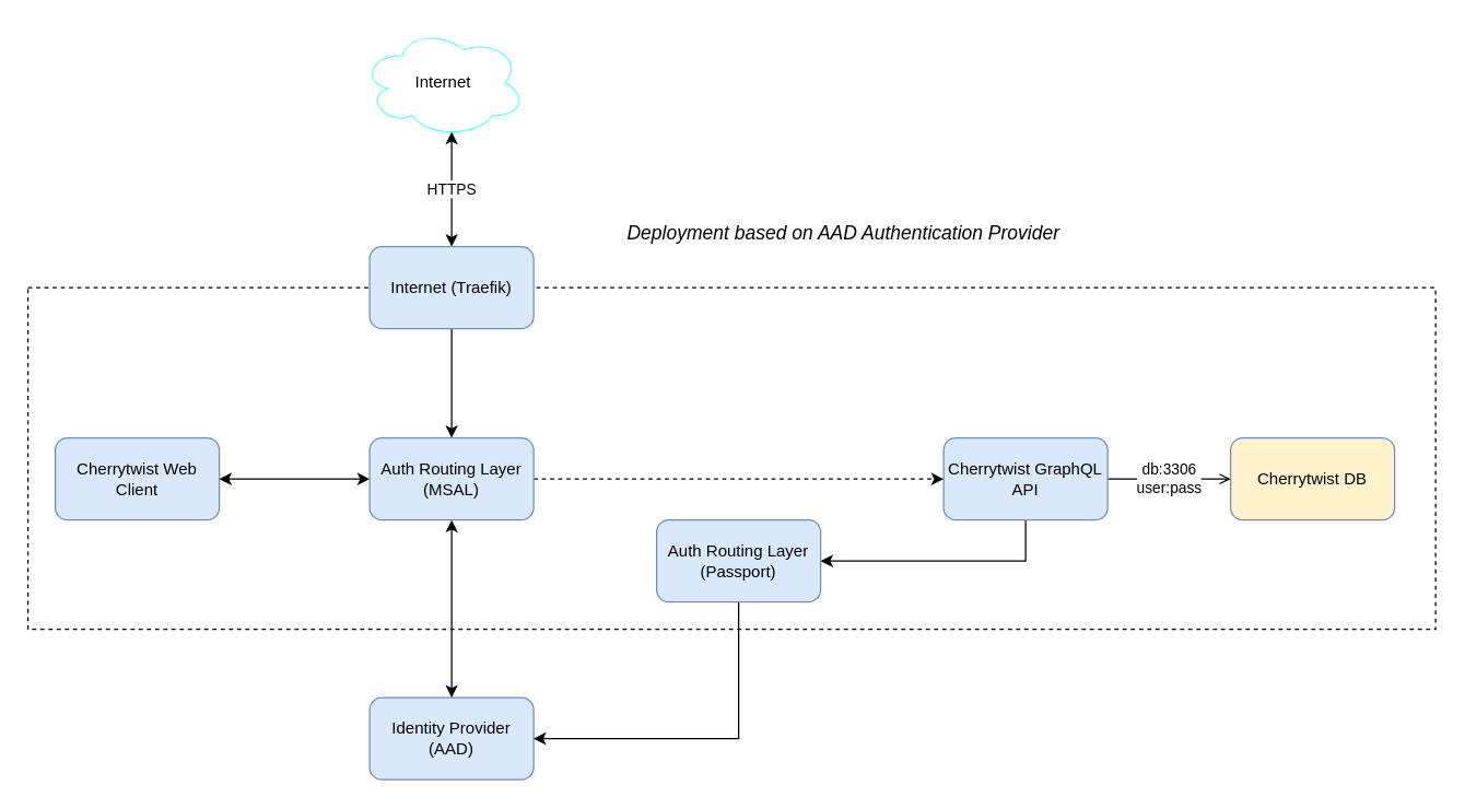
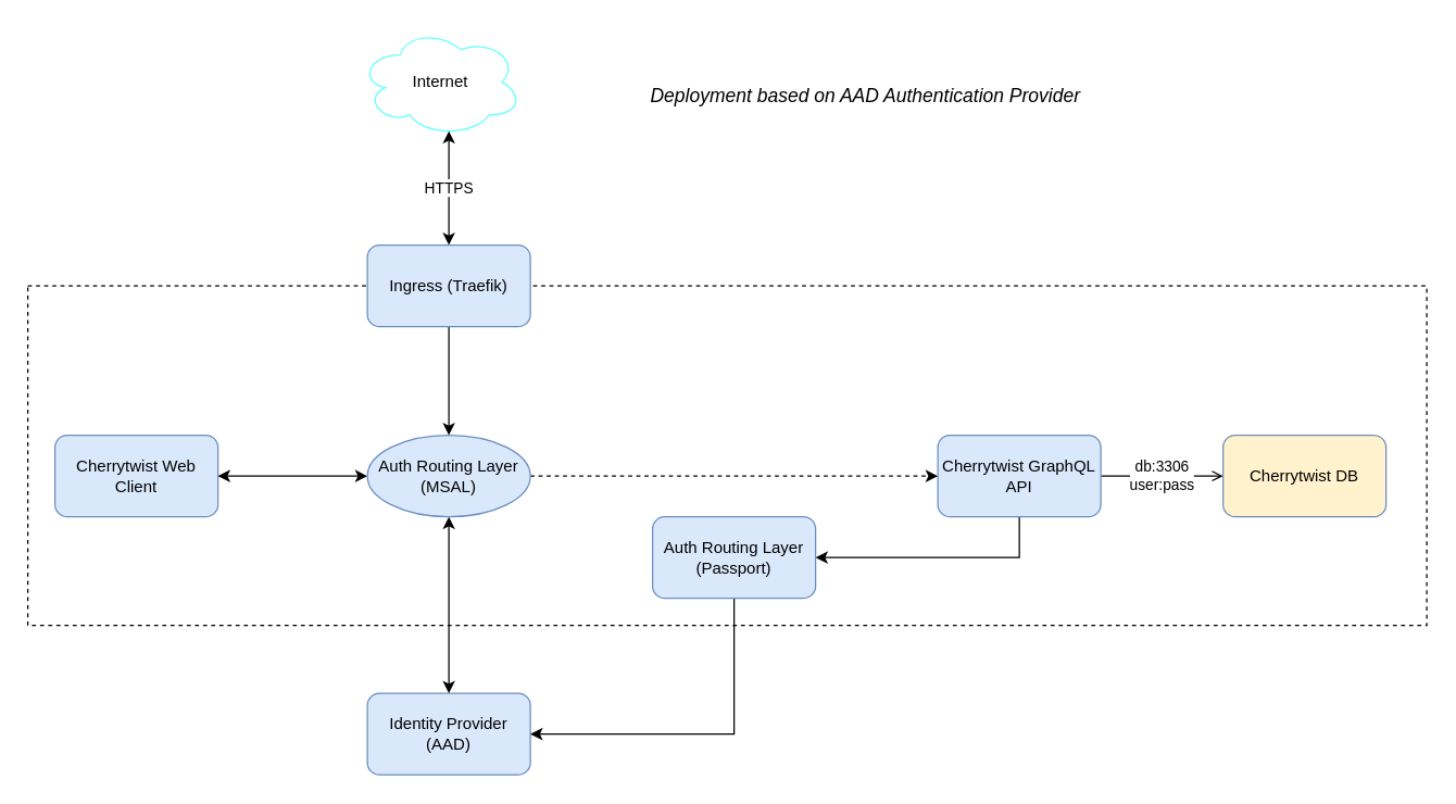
- <mxCell id="19" value="Deployment based on AAD Authentication Provider" style="text;html=1;strokeColor=none;fillColor=none;align=center;verticalAlign=middle;whiteSpace=wrap;rounded=0;fontSize=14;fontStyle=2" vertex="1" parent="1"><mxGeometry x="437" y="160" width="360" height="20" as="geometry" /></mxCell>
+ <mxCell id="19" value="Deployment based on AAD Authentication Provider" style="text;html=1;strokeColor=none;fillColor=none;align=center;verticalAlign=middle;whiteSpace=wrap;rounded=0;fontSize=14;fontStyle=2" vertex="1" parent="1"><mxGeometry x="457" y="60" width="360" height="20" as="geometry" /></mxCell>
- <mxCell id="7" value="Internet (Traefik)" style="rounded=1;whiteSpace=wrap;html=1;fillColor=#dae8fc;strokeColor=#6c8ebf;" parent="1" vertex="1"><mxGeometry x="270" y="180" width="120" height="60" as="geometry" /></mxCell>
+ <mxCell id="7" value="Ingress (Traefik)" style="rounded=1;whiteSpace=wrap;html=1;fillColor=#dae8fc;strokeColor=#6c8ebf;" parent="1" vertex="1"><mxGeometry x="270" y="180" width="120" height="60" as="geometry" /></mxCell>
- <mxCell id="15" value="Auth Routing Layer (MSAL)" style="rounded=1;whiteSpace=wrap;html=1;fillColor=#dae8fc;strokeColor=#6c8ebf;" parent="1" vertex="1"><mxGeometry x="270" y="320" width="120" height="60" as="geometry" /></mxCell>
+ <mxCell id="15" value="Auth Routing Layer (MSAL)" style="ellipse;whiteSpace=wrap;html=1;fillColor=#dae8fc;strokeColor=#6c8ebf;" parent="1" vertex="1"><mxGeometry x="270" y="320" width="120" height="60" as="geometry" /></mxCell>
